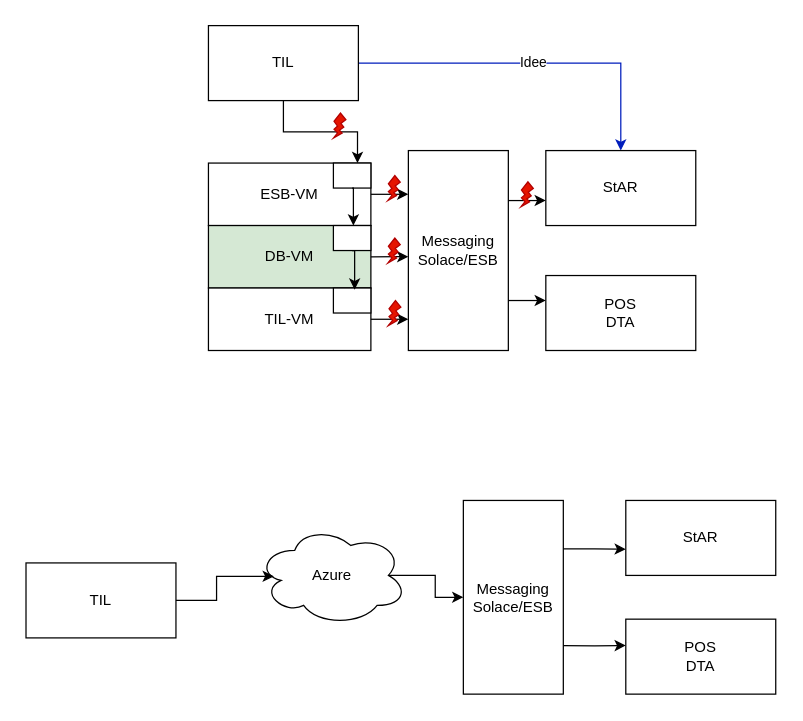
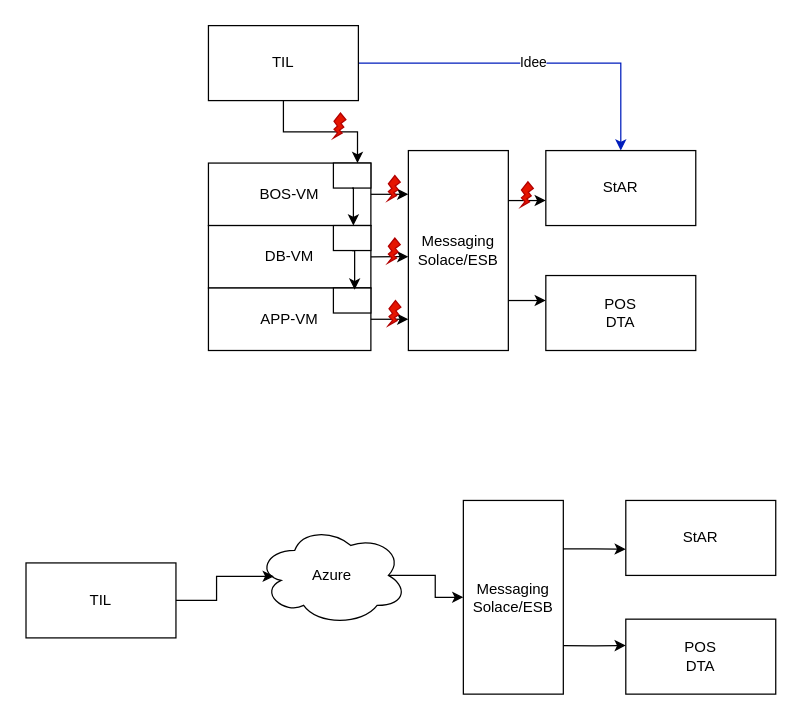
- <mxCell id="4" value="ESB-VM" style="rounded=0;whiteSpace=wrap;html=1;" vertex="1" parent="1"><mxGeometry x="166" y="130" width="130" height="50" as="geometry" /></mxCell>
+ <mxCell id="4" value="BOS-VM" style="rounded=0;whiteSpace=wrap;html=1;" vertex="1" parent="1"><mxGeometry x="166" y="130" width="130" height="50" as="geometry" /></mxCell>
- <mxCell id="5" value="DB-VM" style="rounded=0;whiteSpace=wrap;html=1;fillColor=#d5e8d4;" vertex="1" parent="1"><mxGeometry x="166" y="180" width="130" height="50" as="geometry" /></mxCell>
+ <mxCell id="5" value="DB-VM" style="rounded=0;whiteSpace=wrap;html=1;" vertex="1" parent="1"><mxGeometry x="166" y="180" width="130" height="50" as="geometry" /></mxCell>
- <mxCell id="6" value="TIL-VM" style="rounded=0;whiteSpace=wrap;html=1;" vertex="1" parent="1"><mxGeometry x="166" y="230" width="130" height="50" as="geometry" /></mxCell>
+ <mxCell id="6" value="APP-VM" style="rounded=0;whiteSpace=wrap;html=1;" vertex="1" parent="1"><mxGeometry x="166" y="230" width="130" height="50" as="geometry" /></mxCell>
